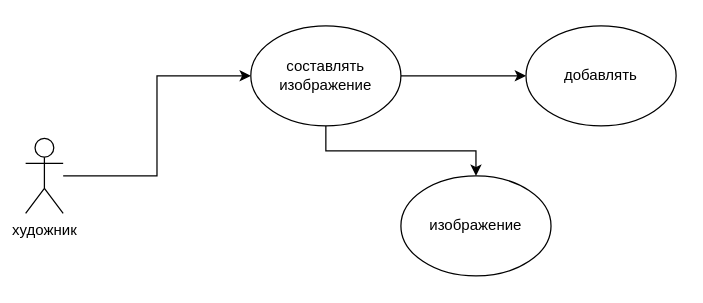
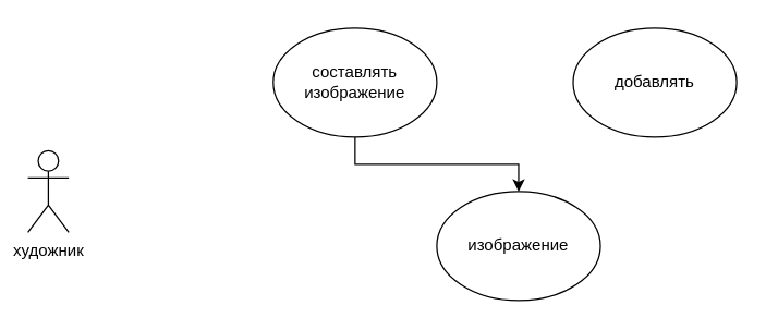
- <mxCell id="4" style="edgeStyle=orthogonalEdgeStyle;rounded=0;orthogonalLoop=1;jettySize=auto;html=1;exitX=1;exitY=0.5;exitDx=0;exitDy=0;" edge="1" parent="1" source="6" target="7"><mxGeometry relative="1" as="geometry"><mxPoint x="480" y="60" as="targetPoint" /></mxGeometry></mxCell>
- <mxCell id="2" style="edgeStyle=orthogonalEdgeStyle;rounded=0;orthogonalLoop=1;jettySize=auto;html=1;entryX=0;entryY=0.5;entryDx=0;entryDy=0;" edge="1" parent="1" source="3" target="6"><mxGeometry relative="1" as="geometry" /></mxCell>
